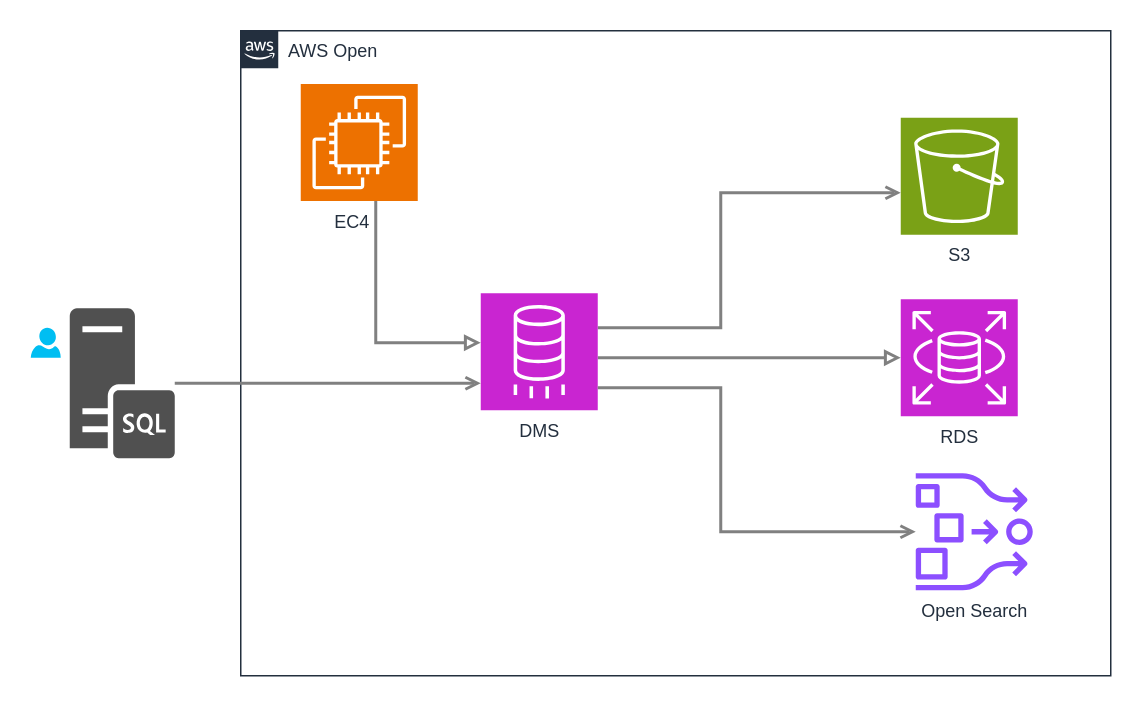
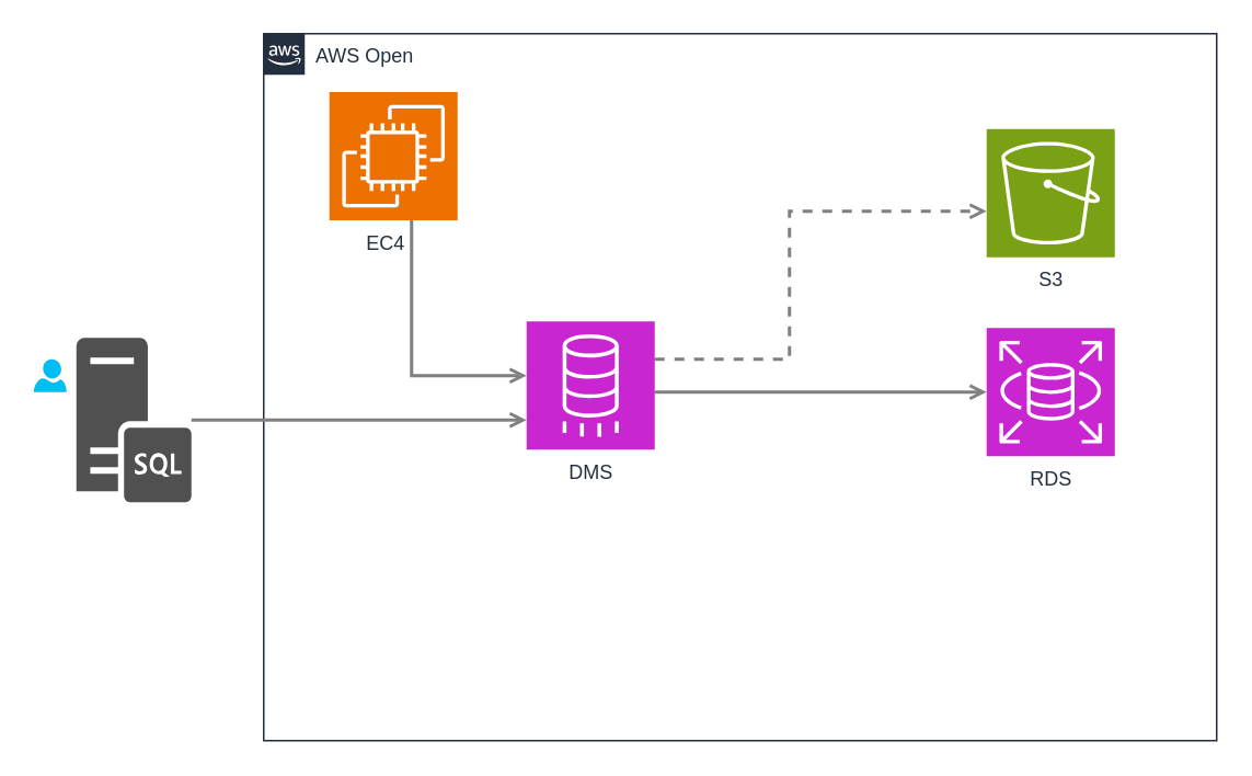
- <mxCell id="5" style="edgeStyle=orthogonalEdgeStyle;rounded=0;orthogonalLoop=1;jettySize=auto;html=1;startArrow=none;startFill=0;endArrow=open;endFill=0;strokeColor=#808080;strokeWidth=2;" edge="1" parent="2" source="7" target="11"><mxGeometry relative="1" as="geometry"><Array as="points"><mxPoint x="320" y="198" /><mxPoint x="320" y="108" /></Array><mxPoint x="240" y="198" as="sourcePoint" /><mxPoint x="440" y="108" as="targetPoint" /></mxGeometry></mxCell>
+ <mxCell id="5" style="edgeStyle=orthogonalEdgeStyle;rounded=0;orthogonalLoop=1;jettySize=auto;html=1;startArrow=none;startFill=0;endArrow=open;endFill=0;strokeColor=#808080;strokeWidth=2;dashed=1;" edge="1" parent="2" source="7" target="11"><mxGeometry relative="1" as="geometry"><Array as="points"><mxPoint x="320" y="198" /><mxPoint x="320" y="108" /></Array><mxPoint x="240" y="198" as="sourcePoint" /><mxPoint x="440" y="108" as="targetPoint" /></mxGeometry></mxCell>
- <mxCell id="3" style="edgeStyle=orthogonalEdgeStyle;rounded=0;orthogonalLoop=1;jettySize=auto;html=1;startArrow=none;startFill=0;endArrow=block;endFill=0;strokeColor=#808080;strokeWidth=2;" parent="2" source="8" target="7" edge="1"><mxGeometry relative="1" as="geometry"><Array as="points"><mxPoint x="90" y="208" /></Array><mxPoint x="90" y="121" as="sourcePoint" /><mxPoint x="160" y="208" as="targetPoint" /></mxGeometry></mxCell>
+ <mxCell id="3" style="edgeStyle=orthogonalEdgeStyle;rounded=0;orthogonalLoop=1;jettySize=auto;html=1;startArrow=none;startFill=0;endArrow=open;endFill=0;strokeColor=#808080;strokeWidth=2;" parent="2" source="8" target="7" edge="1"><mxGeometry relative="1" as="geometry"><Array as="points"><mxPoint x="90" y="208" /></Array><mxPoint x="90" y="121" as="sourcePoint" /><mxPoint x="160" y="208" as="targetPoint" /></mxGeometry></mxCell>
- <mxCell id="4" style="edgeStyle=orthogonalEdgeStyle;rounded=0;orthogonalLoop=1;jettySize=auto;html=1;startArrow=none;startFill=0;endArrow=block;endFill=0;strokeColor=#808080;strokeWidth=2;" edge="1" parent="2" source="7" target="10"><mxGeometry relative="1" as="geometry"><Array as="points"><mxPoint x="290" y="218" /><mxPoint x="290" y="218" /></Array><mxPoint x="240" y="218" as="sourcePoint" /><mxPoint x="440" y="225" as="targetPoint" /></mxGeometry></mxCell>
+ <mxCell id="4" style="edgeStyle=orthogonalEdgeStyle;rounded=0;orthogonalLoop=1;jettySize=auto;html=1;startArrow=none;startFill=0;endArrow=open;endFill=0;strokeColor=#808080;strokeWidth=2;" edge="1" parent="2" source="7" target="10"><mxGeometry relative="1" as="geometry"><Array as="points"><mxPoint x="290" y="218" /><mxPoint x="290" y="218" /></Array><mxPoint x="240" y="218" as="sourcePoint" /><mxPoint x="440" y="225" as="targetPoint" /></mxGeometry></mxCell>
- <mxCell id="9" style="edgeStyle=orthogonalEdgeStyle;rounded=0;orthogonalLoop=1;jettySize=auto;html=1;startArrow=none;startFill=0;endArrow=open;endFill=0;strokeColor=#808080;strokeWidth=2;" edge="1" parent="2" source="7" target="6"><mxGeometry relative="1" as="geometry"><Array as="points"><mxPoint x="320" y="238" /><mxPoint x="320" y="334" /></Array><mxPoint x="212.5" y="308" as="sourcePoint" /><mxPoint x="367.5" y="308" as="targetPoint" /></mxGeometry></mxCell>
- <mxCell id="6" value="Open Search" style="sketch=0;outlineConnect=0;fontColor=#232F3E;gradientColor=none;fillColor=#8C4FFF;strokeColor=none;dashed=0;verticalLabelPosition=bottom;verticalAlign=top;align=center;html=1;fontSize=12;fontStyle=0;aspect=fixed;pointerEvents=1;shape=mxgraph.aws4.opensearch_ingestion;" vertex="1" parent="2"><mxGeometry x="450" y="295" width="78" height="78" as="geometry" /></mxCell>
